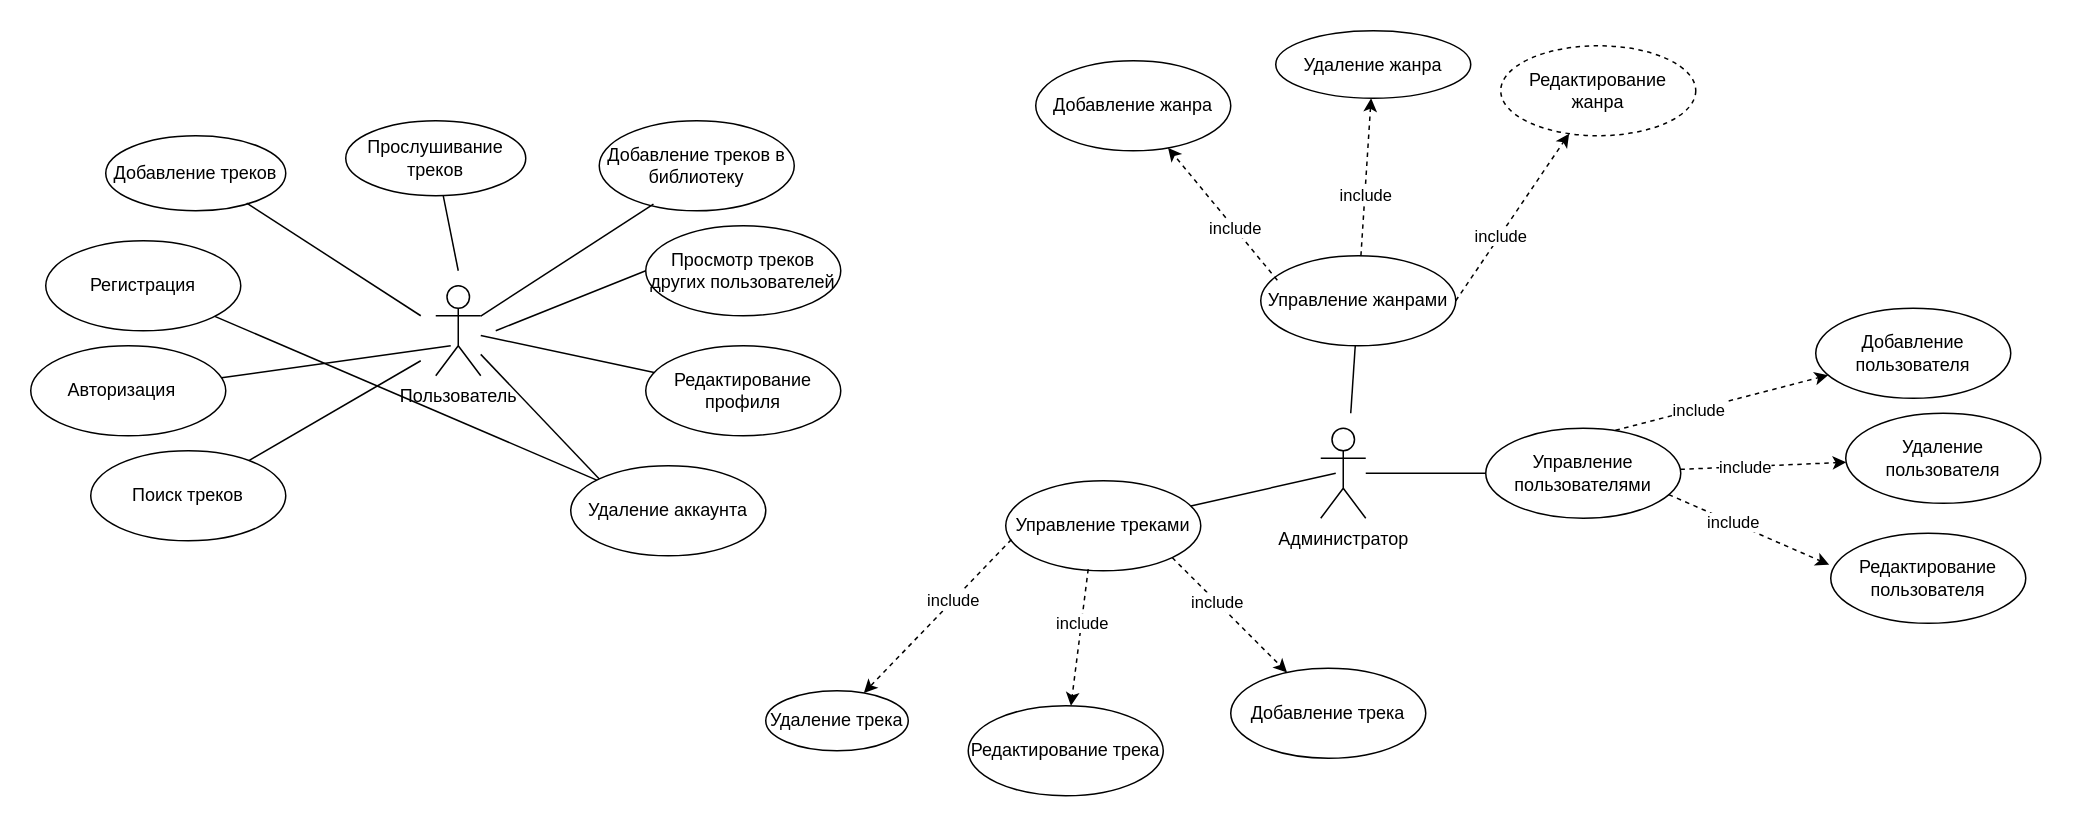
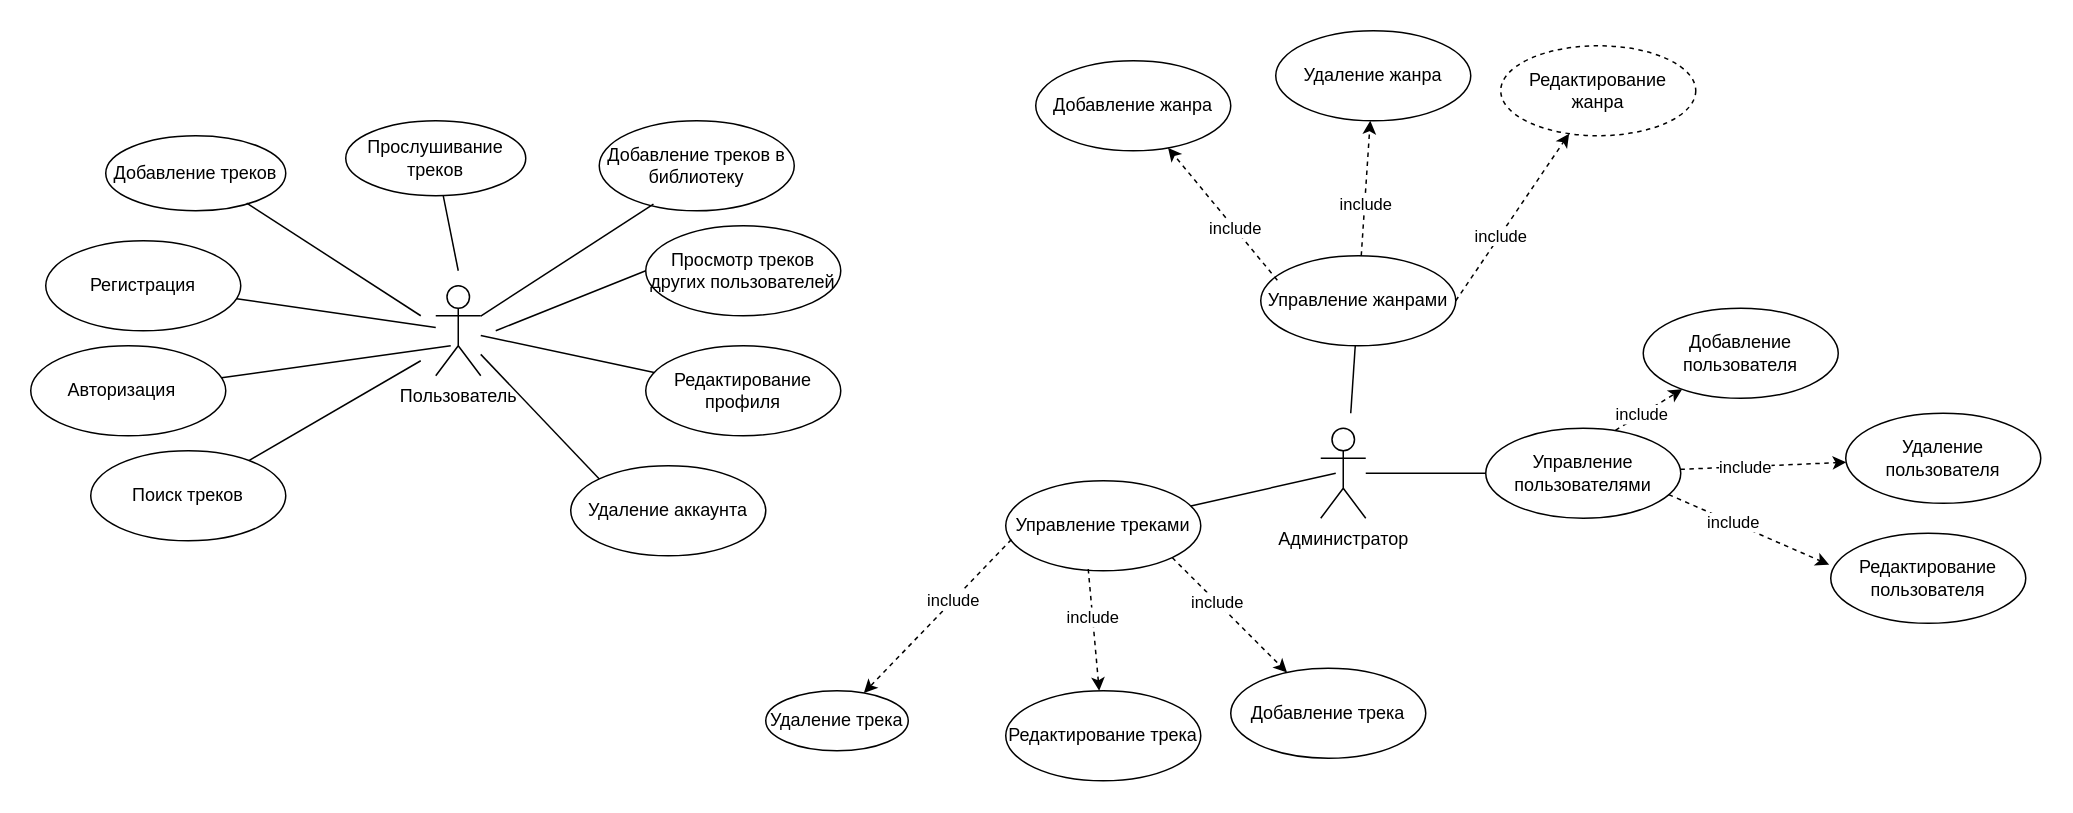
- <mxCell id="46" value="Удаление жанра" style="ellipse;whiteSpace=wrap;html=1;" vertex="1" parent="1"><mxGeometry x="850" y="20" width="130" height="45" as="geometry" /></mxCell>
+ <mxCell id="46" value="Удаление жанра" style="ellipse;whiteSpace=wrap;html=1;" vertex="1" parent="1"><mxGeometry x="850" y="20" width="130" height="60" as="geometry" /></mxCell>
- <mxCell id="23" value="Добавление пользователя" style="ellipse;whiteSpace=wrap;html=1;" vertex="1" parent="1"><mxGeometry x="1210" y="205" width="130" height="60" as="geometry" /></mxCell>
+ <mxCell id="23" value="Добавление пользователя" style="ellipse;whiteSpace=wrap;html=1;" vertex="1" parent="1"><mxGeometry x="1095" y="205" width="130" height="60" as="geometry" /></mxCell>
- <mxCell id="13" value="" style="endArrow=none;html=1;rounded=0;" edge="1" parent="1" source="8" target="12"><mxGeometry width="50" height="50" relative="1" as="geometry"><mxPoint x="220" y="270" as="sourcePoint" /><mxPoint x="270" y="220" as="targetPoint" /></mxGeometry></mxCell>
+ <mxCell id="13" value="" style="endArrow=none;html=1;rounded=0;" edge="1" parent="1" source="8" target="3"><mxGeometry width="50" height="50" relative="1" as="geometry"><mxPoint x="220" y="270" as="sourcePoint" /><mxPoint x="270" y="220" as="targetPoint" /></mxGeometry></mxCell>
- <mxCell id="36" value="Редактирование трека" style="ellipse;whiteSpace=wrap;html=1;" vertex="1" parent="1"><mxGeometry x="645" y="470" width="130" height="60" as="geometry" /></mxCell>
+ <mxCell id="36" value="Редактирование трека" style="ellipse;whiteSpace=wrap;html=1;" vertex="1" parent="1"><mxGeometry x="670" y="460" width="130" height="60" as="geometry" /></mxCell>
